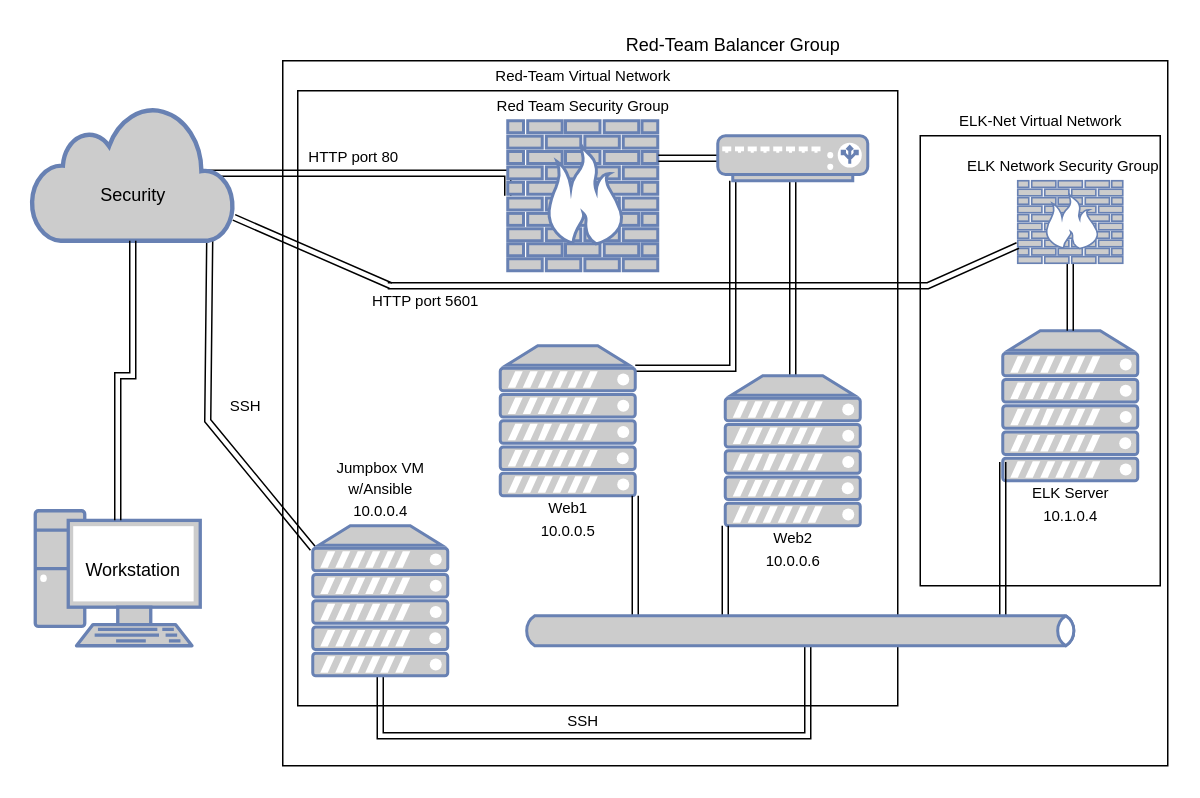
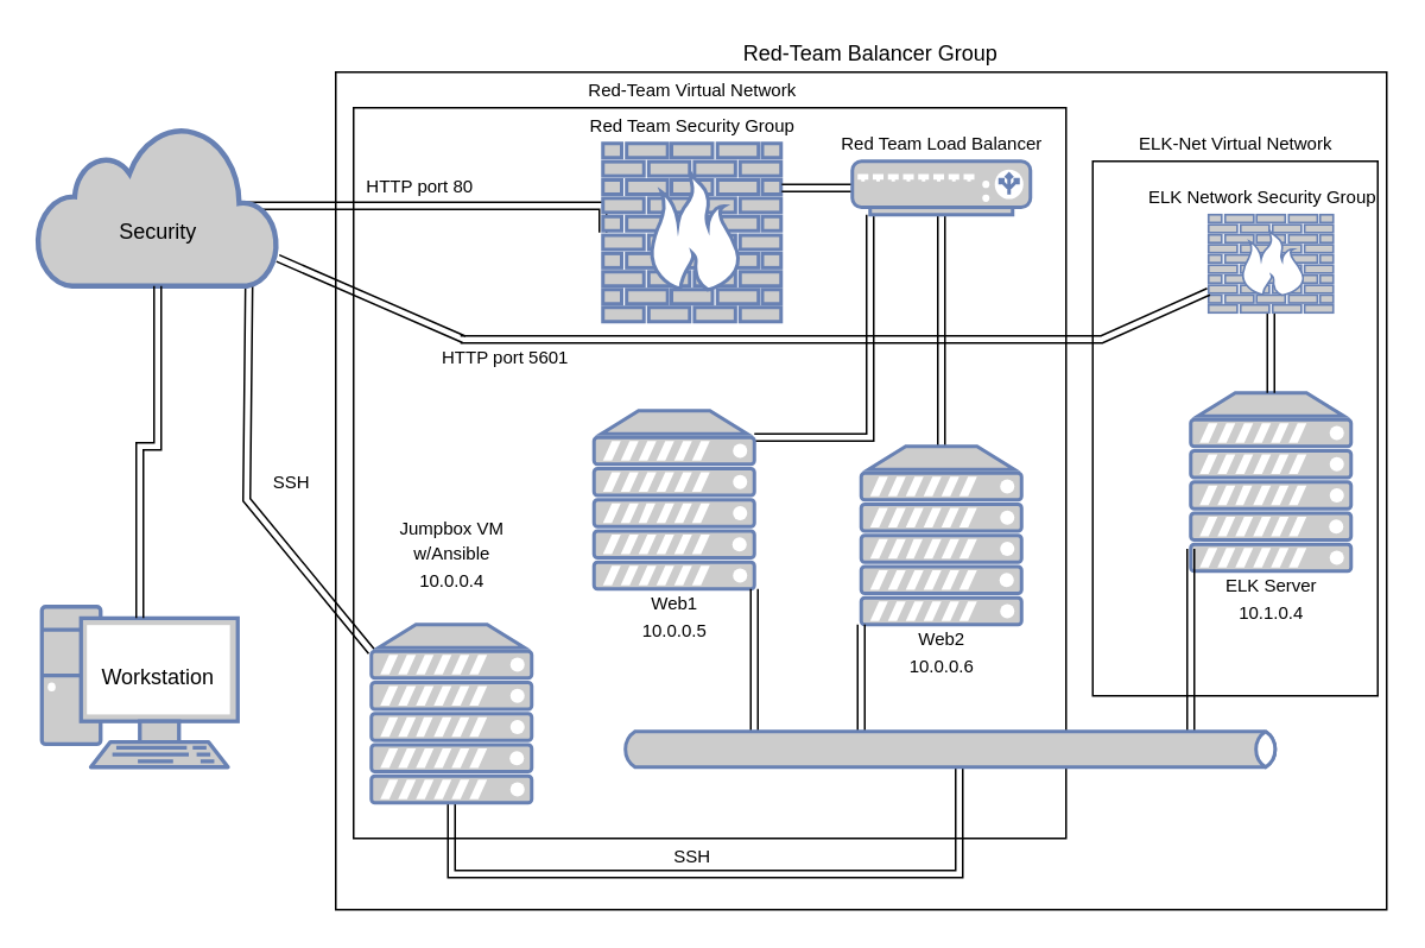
+ <mxCell id="27" value="&lt;font style=&quot;font-size: 10px&quot;&gt;Red Team Load Balancer&lt;/font&gt;" style="text;html=1;align=center;verticalAlign=middle;resizable=0;points=[];autosize=1;strokeColor=none;fillColor=none;" vertex="1" parent="1"><mxGeometry x="463" y="70" width="130" height="20" as="geometry" /></mxCell>
- <mxCell id="15" value="&lt;font style=&quot;font-size: 10px&quot;&gt;Jumpbox VM&lt;br&gt;w/Ansible&lt;br&gt;10.0.0.4&lt;/font&gt;" style="text;html=1;align=center;verticalAlign=middle;resizable=0;points=[];autosize=1;strokeColor=none;fillColor=none;" vertex="1" parent="1"><mxGeometry x="218" y="300" width="70" height="50" as="geometry" /></mxCell>
+ <mxCell id="15" value="&lt;font style=&quot;font-size: 10px&quot;&gt;Jumpbox VM&lt;br&gt;w/Ansible&lt;br&gt;10.0.0.4&lt;/font&gt;" style="text;html=1;align=center;verticalAlign=middle;resizable=0;points=[];autosize=1;strokeColor=none;fillColor=none;" vertex="1" parent="1"><mxGeometry x="218" y="285" width="70" height="50" as="geometry" /></mxCell>
